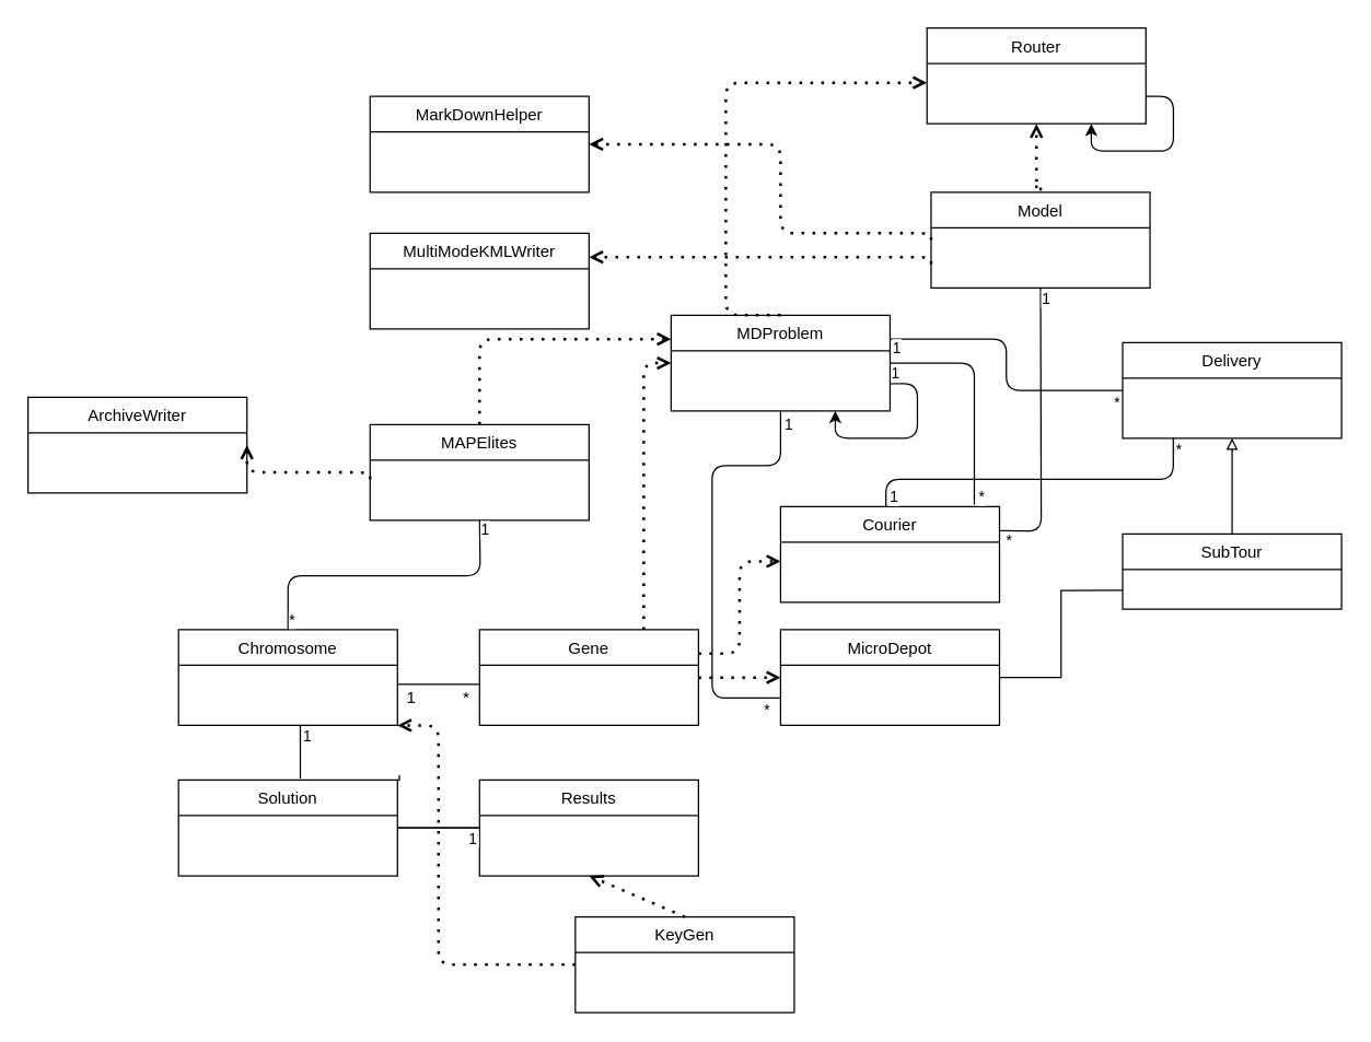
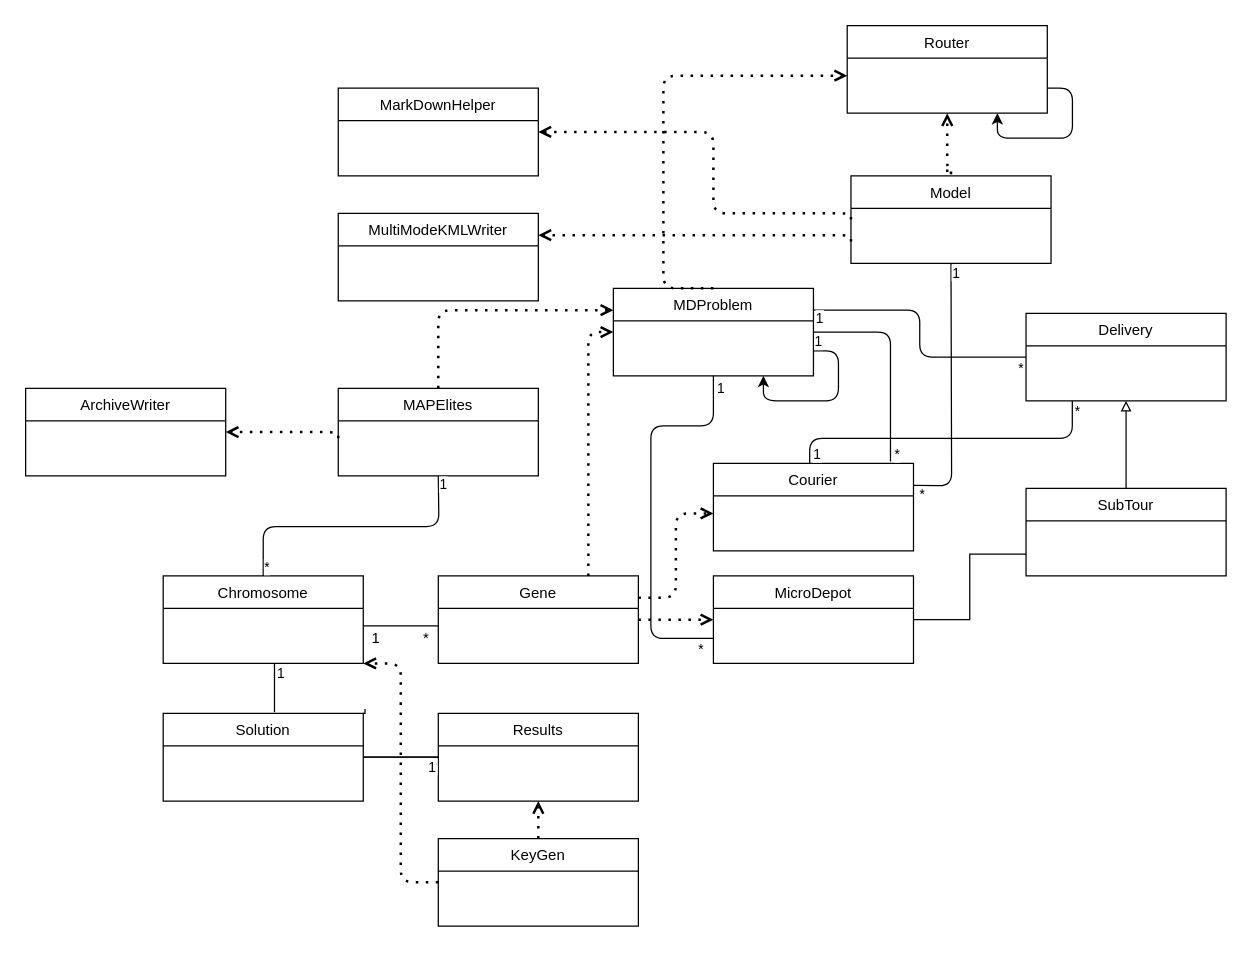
- <mxCell id="4" value="ArchiveWriter" style="swimlane;fontStyle=0;align=center;verticalAlign=top;childLayout=stackLayout;horizontal=1;startSize=26;horizontalStack=0;resizeParent=1;resizeLast=0;collapsible=1;marginBottom=0;rounded=0;shadow=0;strokeWidth=1;" vertex="1" parent="1"><mxGeometry x="20" y="290" width="160" height="70" as="geometry"><mxRectangle x="230" y="140" width="160" height="26" as="alternateBounds" /></mxGeometry></mxCell>
+ <mxCell id="4" value="ArchiveWriter" style="swimlane;fontStyle=0;align=center;verticalAlign=top;childLayout=stackLayout;horizontal=1;startSize=26;horizontalStack=0;resizeParent=1;resizeLast=0;collapsible=1;marginBottom=0;rounded=0;shadow=0;strokeWidth=1;" vertex="1" parent="1"><mxGeometry x="20" y="310" width="160" height="70" as="geometry"><mxRectangle x="230" y="140" width="160" height="26" as="alternateBounds" /></mxGeometry></mxCell>
- <mxCell id="6" value="SubTour" style="swimlane;fontStyle=0;align=center;verticalAlign=top;childLayout=stackLayout;horizontal=1;startSize=26;horizontalStack=0;resizeParent=1;resizeLast=0;collapsible=1;marginBottom=0;rounded=0;shadow=0;strokeWidth=1;" vertex="1" parent="1"><mxGeometry x="820" y="390" width="160" height="55" as="geometry"><mxRectangle x="230" y="140" width="160" height="26" as="alternateBounds" /></mxGeometry></mxCell>
+ <mxCell id="6" value="SubTour" style="swimlane;fontStyle=0;align=center;verticalAlign=top;childLayout=stackLayout;horizontal=1;startSize=26;horizontalStack=0;resizeParent=1;resizeLast=0;collapsible=1;marginBottom=0;rounded=0;shadow=0;strokeWidth=1;" vertex="1" parent="1"><mxGeometry x="820" y="390" width="160" height="70" as="geometry"><mxRectangle x="230" y="140" width="160" height="26" as="alternateBounds" /></mxGeometry></mxCell>
- <mxCell id="20" value="KeyGen" style="swimlane;fontStyle=0;align=center;verticalAlign=top;childLayout=stackLayout;horizontal=1;startSize=26;horizontalStack=0;resizeParent=1;resizeLast=0;collapsible=1;marginBottom=0;rounded=0;shadow=0;strokeWidth=1;" vertex="1" parent="1"><mxGeometry x="420" y="670" width="160" height="70" as="geometry"><mxRectangle x="230" y="140" width="160" height="26" as="alternateBounds" /></mxGeometry></mxCell>
+ <mxCell id="20" value="KeyGen" style="swimlane;fontStyle=0;align=center;verticalAlign=top;childLayout=stackLayout;horizontal=1;startSize=26;horizontalStack=0;resizeParent=1;resizeLast=0;collapsible=1;marginBottom=0;rounded=0;shadow=0;strokeWidth=1;" vertex="1" parent="1"><mxGeometry x="350" y="670" width="160" height="70" as="geometry"><mxRectangle x="230" y="140" width="160" height="26" as="alternateBounds" /></mxGeometry></mxCell>
